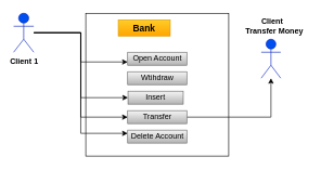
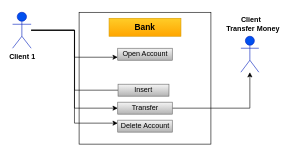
- <mxCell id="9" value="&lt;b&gt;&lt;font style=&quot;font-size: 14px&quot;&gt;Bank&lt;/font&gt;&lt;/b&gt;" style="text;html=1;strokeColor=#d79b00;fillColor=#ffcd28;align=center;verticalAlign=middle;whiteSpace=wrap;rounded=0;gradientColor=#ffa500;" vertex="1" parent="1"><mxGeometry x="181" y="30" width="80" height="25" as="geometry" /></mxCell>
+ <mxCell id="9" value="&lt;b&gt;&lt;font style=&quot;font-size: 14px&quot;&gt;Bank&lt;/font&gt;&lt;/b&gt;" style="text;html=1;strokeColor=#d79b00;fillColor=#ffcd28;align=center;verticalAlign=middle;whiteSpace=wrap;rounded=0;gradientColor=#ffa500;" vertex="1" parent="1"><mxGeometry x="181" y="30" width="120" height="30" as="geometry" /></mxCell>
- <mxCell id="11" value="Wtihdraw" style="text;html=1;strokeColor=#666666;fillColor=#f5f5f5;align=center;verticalAlign=middle;whiteSpace=wrap;rounded=0;gradientColor=#b3b3b3;" vertex="1" parent="1"><mxGeometry x="195.5" y="110" width="91" height="20" as="geometry" /></mxCell>
- <mxCell id="4" style="edgeStyle=orthogonalEdgeStyle;rounded=0;orthogonalLoop=1;jettySize=auto;html=1;entryX=0;entryY=0.5;entryDx=0;entryDy=0;fontColor=#000000;" edge="1" parent="1" source="7" target="12"><mxGeometry relative="1" as="geometry" /></mxCell>
+ <mxCell id="4" style="edgeStyle=orthogonalEdgeStyle;rounded=0;orthogonalLoop=1;jettySize=auto;html=1;entryX=0;entryY=0.5;entryDx=0;entryDy=0;fontColor=#000000;endArrow=none;" edge="1" parent="1" source="7" target="12"><mxGeometry relative="1" as="geometry" /></mxCell>
